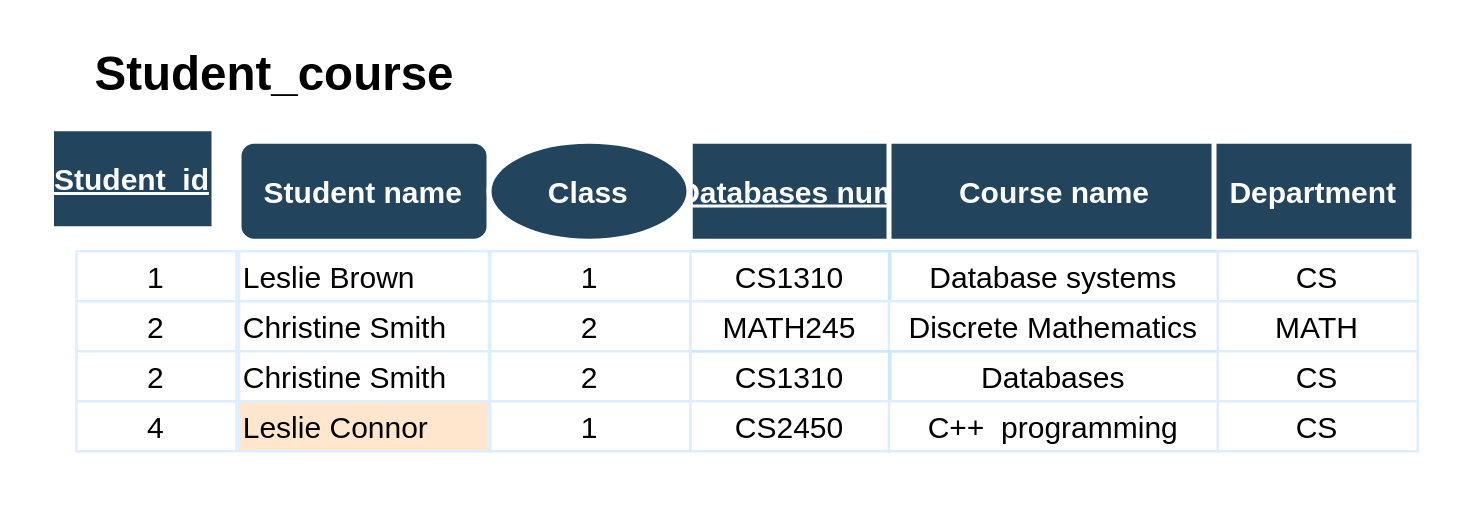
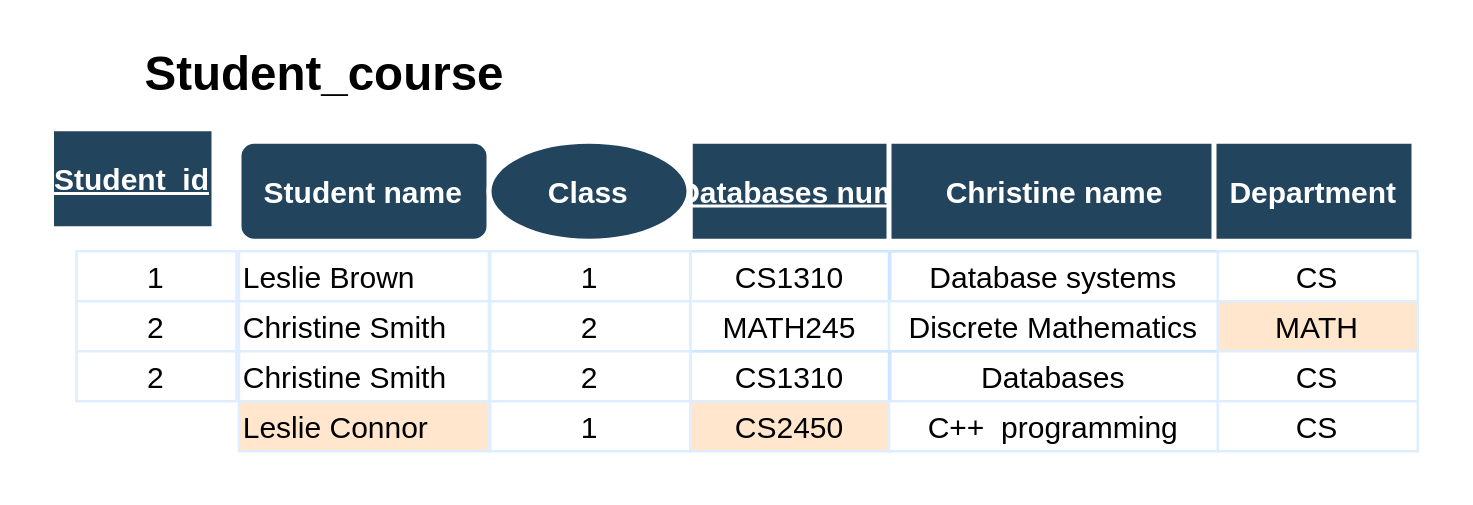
- <mxCell id="27" value="Student_course" style="text;html=1;strokeColor=none;fillColor=none;align=center;verticalAlign=middle;whiteSpace=wrap;rounded=0;fontSize=19;fontStyle=1" parent="1" vertex="1"><mxGeometry x="38" y="20" width="143" height="20" as="geometry" /></mxCell>
+ <mxCell id="27" value="Student_course" style="text;html=1;strokeColor=none;fillColor=none;align=center;verticalAlign=middle;whiteSpace=wrap;rounded=0;fontSize=19;fontStyle=1" parent="1" vertex="1"><mxGeometry x="58" y="20" width="143" height="20" as="geometry" /></mxCell>
- <mxCell id="20" value="Course name" style="fillColor=#23445D;strokeColor=#FFFFFF;strokeWidth=2;fontColor=#FFFFFF;fontStyle=1" parent="1" vertex="1"><mxGeometry x="355" y="56" width="133" height="40" as="geometry" /></mxCell>
+ <mxCell id="20" value="Christine name" style="fillColor=#23445D;strokeColor=#FFFFFF;strokeWidth=2;fontColor=#FFFFFF;fontStyle=1" parent="1" vertex="1"><mxGeometry x="355" y="56" width="133" height="40" as="geometry" /></mxCell>
- <mxCell id="9" value="MATH" style="strokeColor=#DEEDFF" parent="1" vertex="1"><mxGeometry x="486.5" y="120" width="80.0" height="20" as="geometry" /></mxCell>
+ <mxCell id="9" value="MATH" style="strokeColor=#DEEDFF;fillColor=#ffe6cc;" parent="1" vertex="1"><mxGeometry x="486.5" y="120" width="80.0" height="20" as="geometry" /></mxCell>
- <mxCell id="31" value="4" style="strokeColor=#DEEDFF" parent="1" vertex="1"><mxGeometry x="30" y="160" width="64" height="20" as="geometry" /></mxCell>
- <mxCell id="15" value="CS2450" style="strokeColor=#DEEDFF" parent="1" vertex="1"><mxGeometry x="275.5" y="160" width="80.0" height="20" as="geometry" /></mxCell>
+ <mxCell id="15" value="CS2450" style="strokeColor=#DEEDFF;fillColor=#ffe6cc;" parent="1" vertex="1"><mxGeometry x="275.5" y="160" width="80.0" height="20" as="geometry" /></mxCell>
